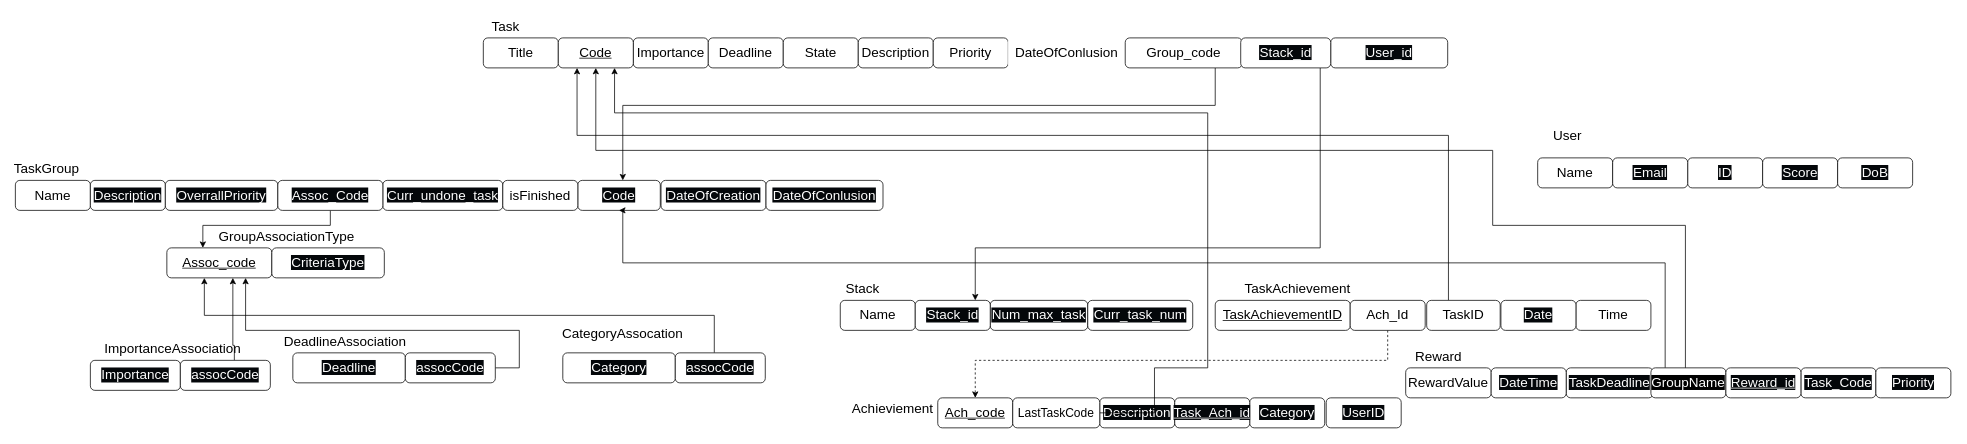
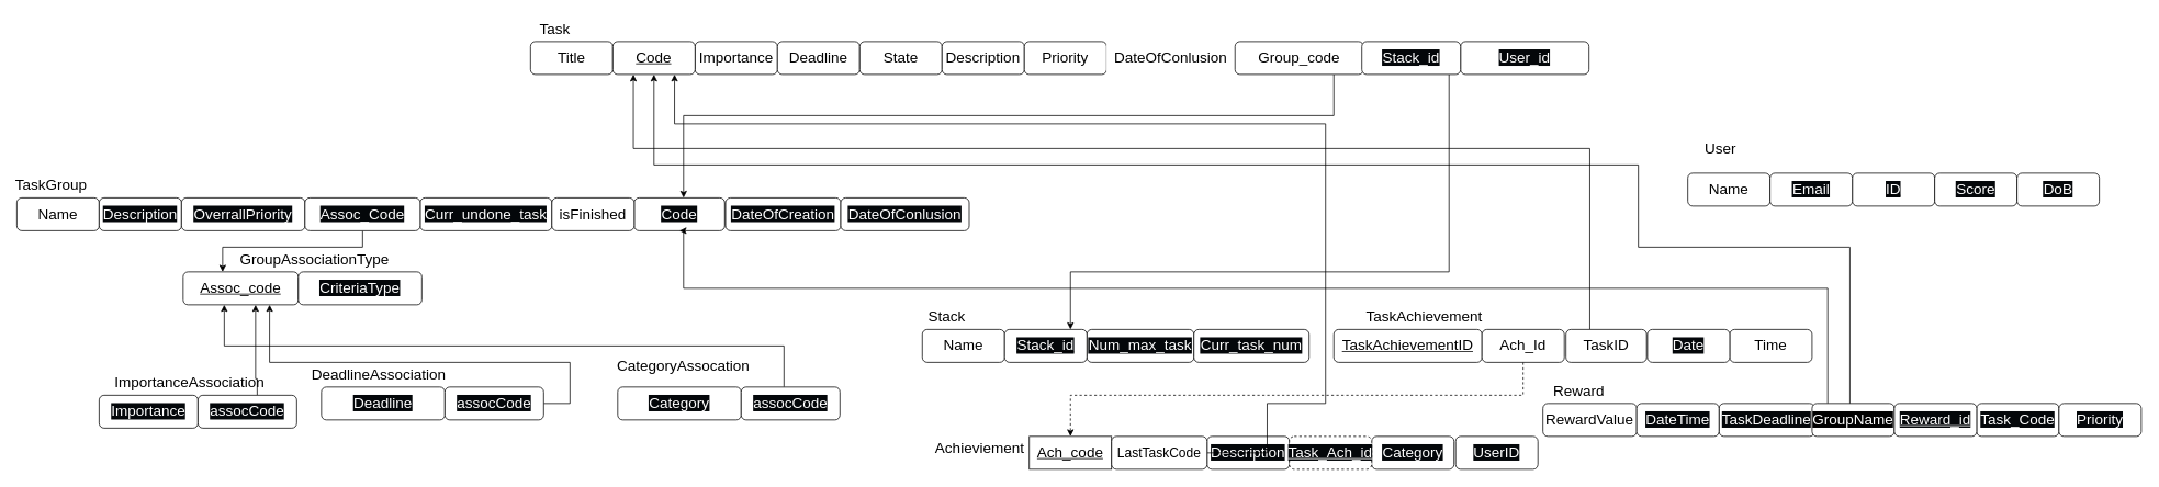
- <mxCell id="63" value="&lt;span style=&quot;font-size: 18px;&quot;&gt;&lt;u&gt;Ach_code&lt;/u&gt;&lt;/span&gt;" style="rounded=1;whiteSpace=wrap;html=1;" vertex="1" parent="1"><mxGeometry x="1250" y="530" width="100" height="40" as="geometry" /></mxCell>
+ <mxCell id="63" value="&lt;span style=&quot;font-size: 18px;&quot;&gt;&lt;u&gt;Ach_code&lt;/u&gt;&lt;/span&gt;" style="whiteSpace=wrap;html=1;rounded=0;" vertex="1" parent="1"><mxGeometry x="1250" y="530" width="100" height="40" as="geometry" /></mxCell>
- <mxCell id="69" value="&lt;span data-darkreader-inline-bgcolor=&quot;&quot; data-darkreader-inline-color=&quot;&quot; style=&quot;color: rgb(255, 255, 255); font-family: Helvetica; font-size: 18px; font-style: normal; font-variant-ligatures: normal; font-variant-caps: normal; font-weight: 400; letter-spacing: normal; orphans: 2; text-align: center; text-indent: 0px; text-transform: none; widows: 2; word-spacing: 0px; -webkit-text-stroke-width: 0px; background-color: rgb(4, 7, 10); text-decoration-thickness: initial; text-decoration-style: initial; text-decoration-color: initial; float: none; --darkreader-inline-color:#ffffff; --darkreader-inline-bgcolor:#000000; display: inline !important;&quot;&gt;&lt;u&gt;Task_Ach_id&lt;/u&gt;&lt;/span&gt;" style="rounded=1;whiteSpace=wrap;html=1;" vertex="1" parent="1"><mxGeometry x="1566" y="530" width="100" height="40" as="geometry" /></mxCell>
+ <mxCell id="69" value="&lt;span data-darkreader-inline-bgcolor=&quot;&quot; data-darkreader-inline-color=&quot;&quot; style=&quot;color: rgb(255, 255, 255); font-family: Helvetica; font-size: 18px; font-style: normal; font-variant-ligatures: normal; font-variant-caps: normal; font-weight: 400; letter-spacing: normal; orphans: 2; text-align: center; text-indent: 0px; text-transform: none; widows: 2; word-spacing: 0px; -webkit-text-stroke-width: 0px; background-color: rgb(4, 7, 10); text-decoration-thickness: initial; text-decoration-style: initial; text-decoration-color: initial; float: none; --darkreader-inline-color:#ffffff; --darkreader-inline-bgcolor:#000000; display: inline !important;&quot;&gt;&lt;u&gt;Task_Ach_id&lt;/u&gt;&lt;/span&gt;" style="rounded=1;whiteSpace=wrap;html=1;dashed=1;" vertex="1" parent="1"><mxGeometry x="1566" y="530" width="100" height="40" as="geometry" /></mxCell>
